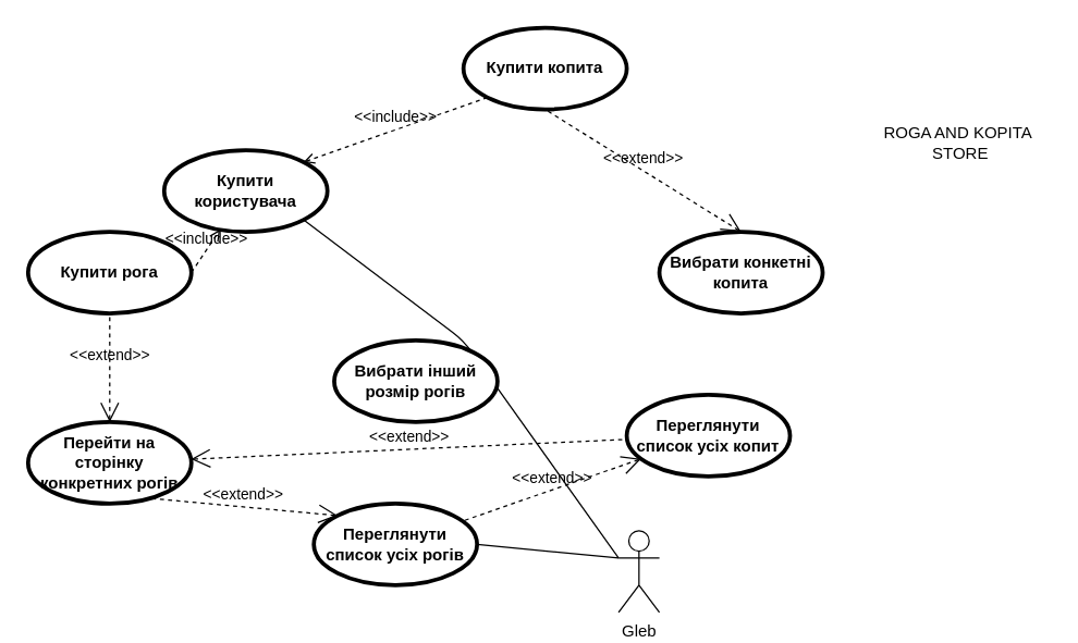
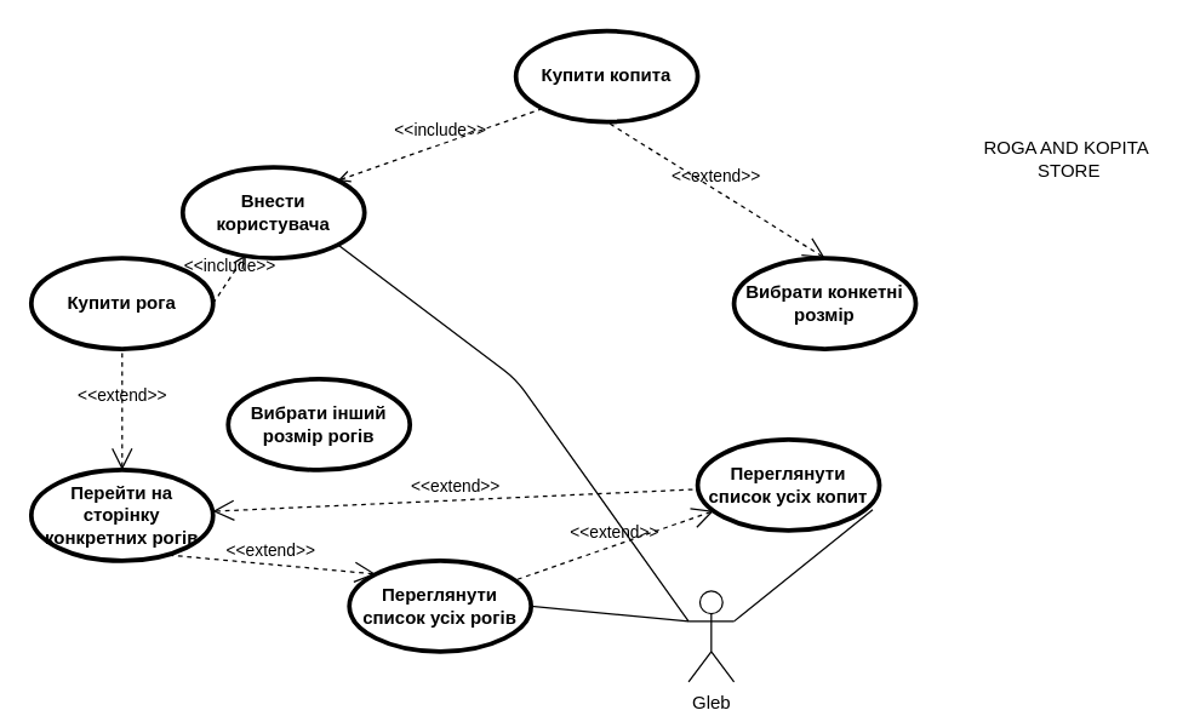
- <mxCell id="5" value="Купити користувача" style="shape=ellipse;html=1;strokeWidth=3;fontStyle=1;whiteSpace=wrap;align=center;perimeter=ellipsePerimeter;" vertex="1" parent="1"><mxGeometry x="120" y="110" width="120" height="60" as="geometry" /></mxCell>
+ <mxCell id="5" value="Внести користувача" style="shape=ellipse;html=1;strokeWidth=3;fontStyle=1;whiteSpace=wrap;align=center;perimeter=ellipsePerimeter;" vertex="1" parent="1"><mxGeometry x="120" y="110" width="120" height="60" as="geometry" /></mxCell>
- <mxCell id="4" value="Вибрати конкетні копита" style="shape=ellipse;html=1;strokeWidth=3;fontStyle=1;whiteSpace=wrap;align=center;perimeter=ellipsePerimeter;" vertex="1" parent="1"><mxGeometry x="484" y="170" width="120" height="60" as="geometry" /></mxCell>
+ <mxCell id="4" value="Вибрати конкетні розмір" style="shape=ellipse;html=1;strokeWidth=3;fontStyle=1;whiteSpace=wrap;align=center;perimeter=ellipsePerimeter;" vertex="1" parent="1"><mxGeometry x="484" y="170" width="120" height="60" as="geometry" /></mxCell>
- <mxCell id="20" value="Вибрати інший розмір рогів" style="shape=ellipse;html=1;strokeWidth=3;fontStyle=1;whiteSpace=wrap;align=center;perimeter=ellipsePerimeter;" vertex="1" parent="1"><mxGeometry x="245" y="250" width="120" height="60" as="geometry" /></mxCell>
+ <mxCell id="20" value="Вибрати інший розмір рогів" style="shape=ellipse;html=1;strokeWidth=3;fontStyle=1;whiteSpace=wrap;align=center;perimeter=ellipsePerimeter;" vertex="1" parent="1"><mxGeometry x="150" y="250" width="120" height="60" as="geometry" /></mxCell>
+ <mxCell id="8" value="" style="edgeStyle=none;html=1;endArrow=none;verticalAlign=bottom;exitX=1;exitY=0.333;exitDx=0;exitDy=0;exitPerimeter=0;entryX=0.963;entryY=0.77;entryDx=0;entryDy=0;entryPerimeter=0;" edge="1" parent="1" source="2" target="7"><mxGeometry width="160" relative="1" as="geometry"><mxPoint x="370" y="410" as="sourcePoint" /><mxPoint x="530" y="410" as="targetPoint" /></mxGeometry></mxCell>
